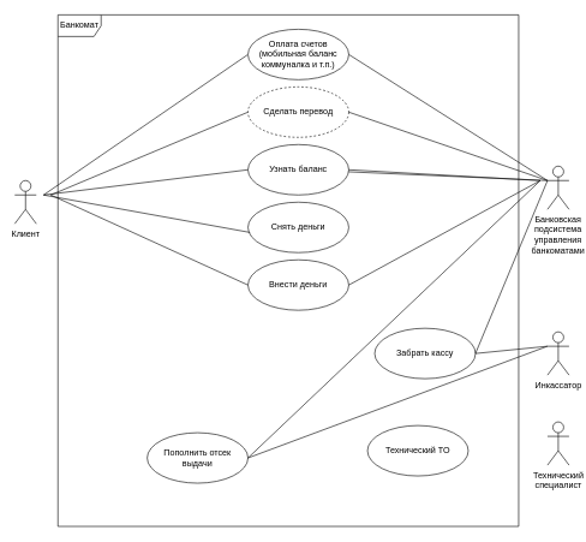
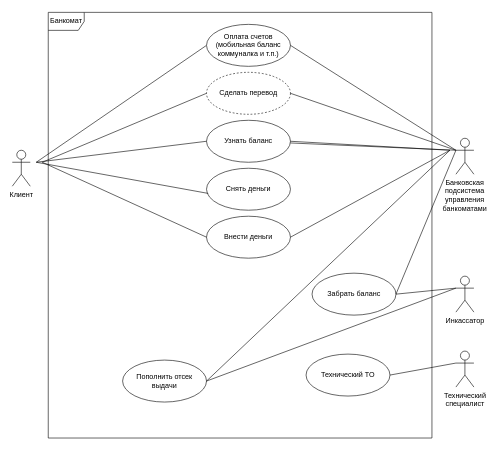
- <mxCell id="14" value="Забрать кассу" style="ellipse;whiteSpace=wrap;html=1;" vertex="1" parent="1"><mxGeometry x="520" y="455" width="140" height="70" as="geometry" /></mxCell>
+ <mxCell id="14" value="Забрать баланс" style="ellipse;whiteSpace=wrap;html=1;" vertex="1" parent="1"><mxGeometry x="520" y="455" width="140" height="70" as="geometry" /></mxCell>
+ <mxCell id="29" value="" style="rounded=0;orthogonalLoop=1;jettySize=auto;html=1;endArrow=none;endFill=0;exitX=0;exitY=0.333;exitDx=0;exitDy=0;exitPerimeter=0;entryX=1;entryY=0.5;entryDx=0;entryDy=0;" edge="1" parent="1" source="6" target="13"><mxGeometry relative="1" as="geometry"><mxPoint x="770" y="490" as="sourcePoint" /><mxPoint x="710" y="460" as="targetPoint" /></mxGeometry></mxCell>
